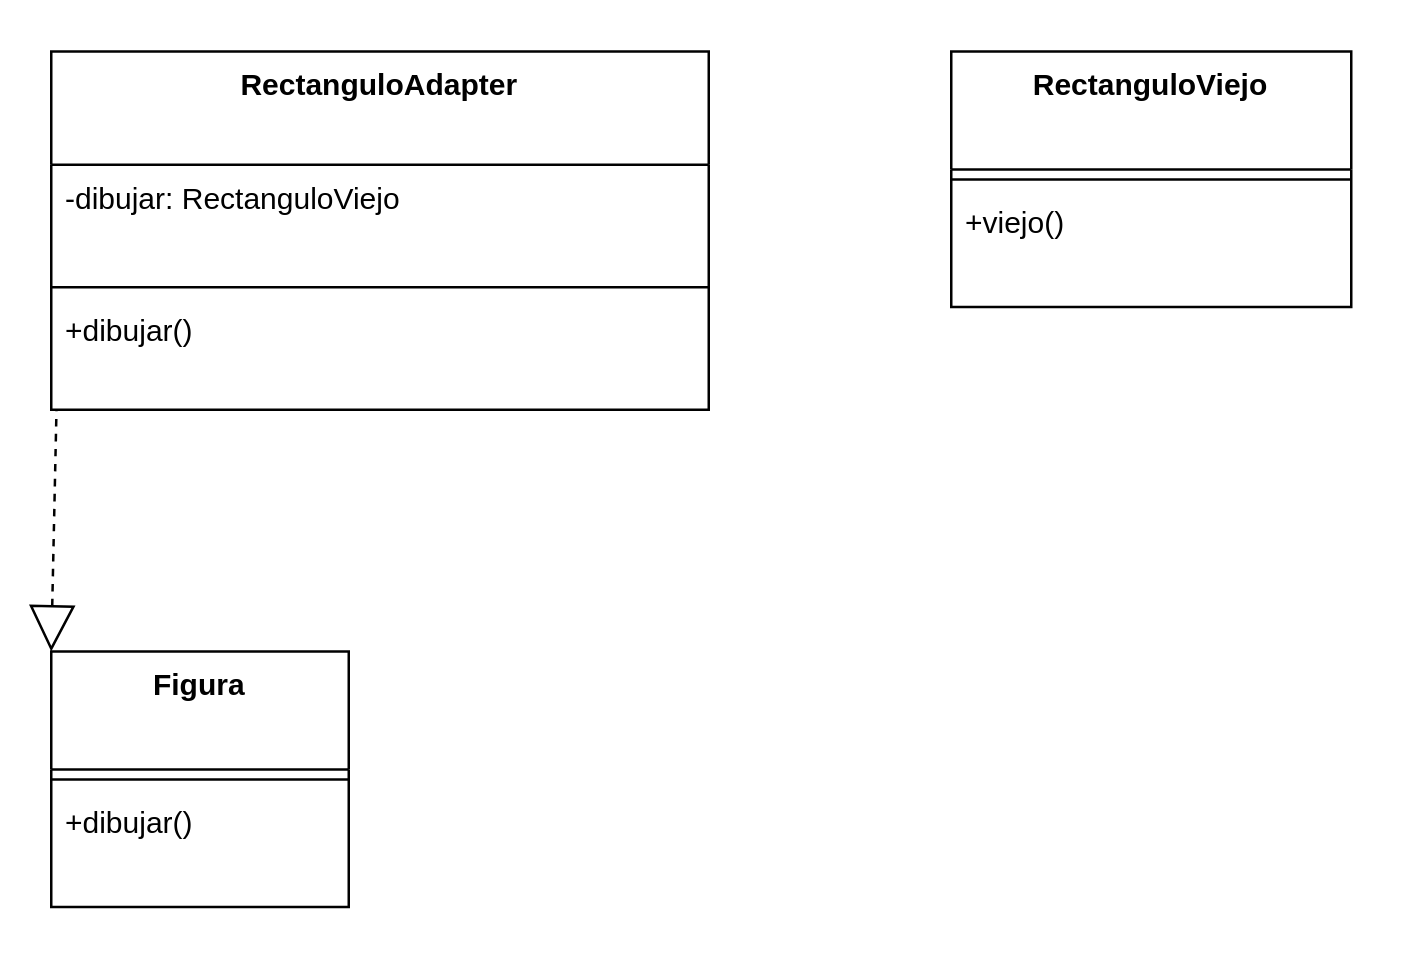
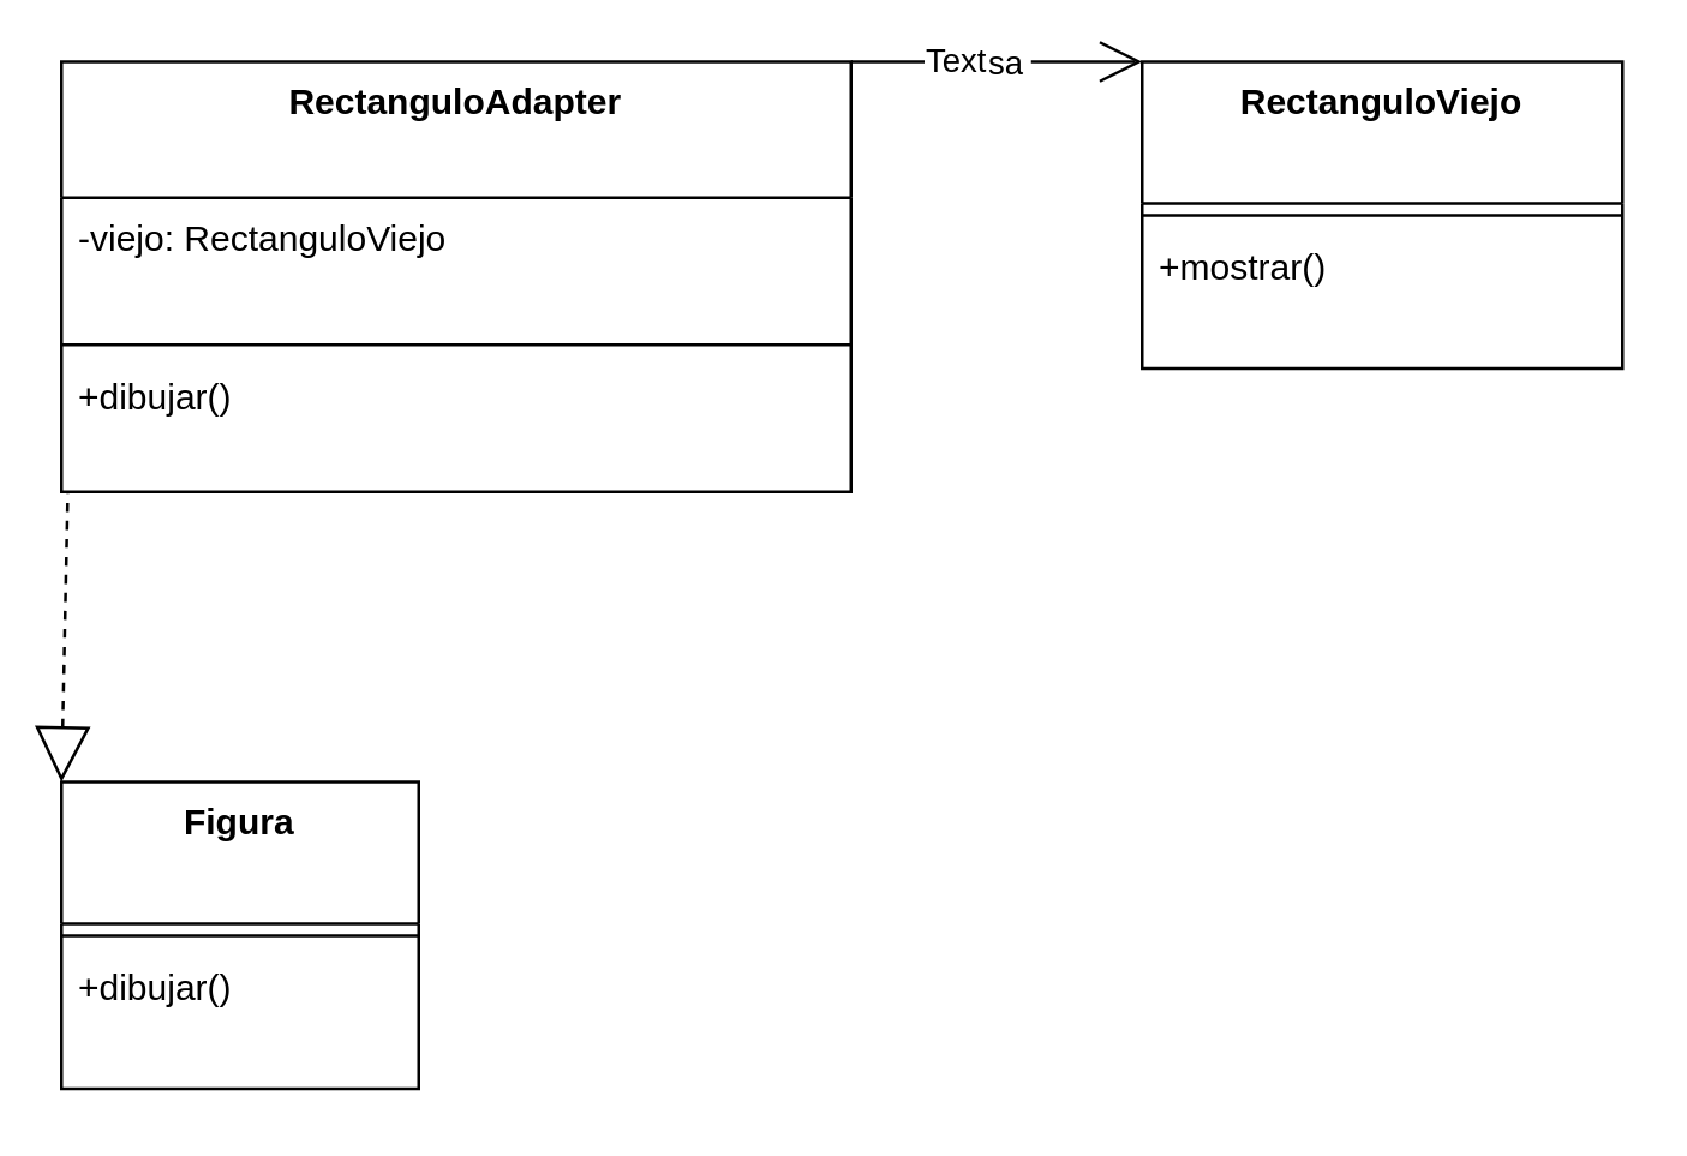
+ <mxCell id="13" value="usa" style="curved=1;startArrow=none;endArrow=open;endSize=12;rounded=0;exitX=1;exitY=0;exitDx=0;exitDy=0;entryX=0;entryY=0;entryDx=0;entryDy=0;" edge="1" parent="1" source="8" target="5"><mxGeometry relative="1" as="geometry"><Array as="points"><mxPoint x="340" y="20" /></Array><mxPoint x="370" y="240" as="sourcePoint" /><mxPoint x="450" y="-10" as="targetPoint" /></mxGeometry></mxCell>
+ <mxCell id="14" value="Text" style="edgeLabel;html=1;align=center;verticalAlign=middle;resizable=0;points=[];" vertex="1" connectable="0" parent="13"><mxGeometry x="-0.299" y="1" relative="1" as="geometry"><mxPoint as="offset" /></mxGeometry></mxCell>
- <mxCell id="9" value="-dibujar: RectanguloViejo" style="text;strokeColor=none;fillColor=none;align=left;verticalAlign=top;spacingLeft=4;spacingRight=4;overflow=hidden;rotatable=0;points=[[0,0.5],[1,0.5]];portConstraint=eastwest;" vertex="1" parent="8"><mxGeometry y="45.333" width="263" height="45" as="geometry" /></mxCell>
+ <mxCell id="9" value="-viejo: RectanguloViejo" style="text;strokeColor=none;fillColor=none;align=left;verticalAlign=top;spacingLeft=4;spacingRight=4;overflow=hidden;rotatable=0;points=[[0,0.5],[1,0.5]];portConstraint=eastwest;" vertex="1" parent="8"><mxGeometry y="45.333" width="263" height="45" as="geometry" /></mxCell>
- <mxCell id="7" value="+viejo()" style="text;strokeColor=none;fillColor=none;align=left;verticalAlign=top;spacingLeft=4;spacingRight=4;overflow=hidden;rotatable=0;points=[[0,0.5],[1,0.5]];portConstraint=eastwest;" vertex="1" parent="5"><mxGeometry y="55.2" width="160" height="47" as="geometry" /></mxCell>
+ <mxCell id="7" value="+mostrar()" style="text;strokeColor=none;fillColor=none;align=left;verticalAlign=top;spacingLeft=4;spacingRight=4;overflow=hidden;rotatable=0;points=[[0,0.5],[1,0.5]];portConstraint=eastwest;" vertex="1" parent="5"><mxGeometry y="55.2" width="160" height="47" as="geometry" /></mxCell>
